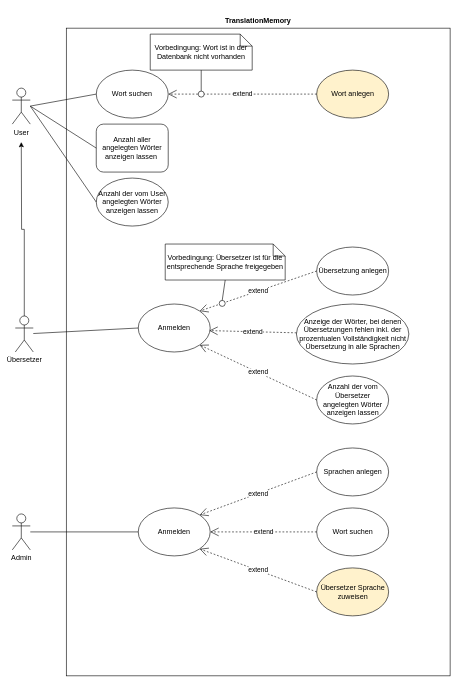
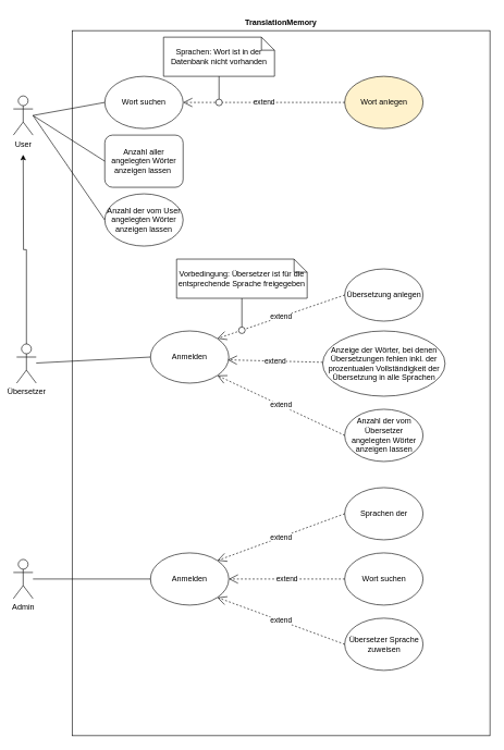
- <mxCell id="13" value="Vorbedingung: Wort ist in der Datenbank nicht vorhanden" style="shape=note;size=20;whiteSpace=wrap;html=1;" parent="1" vertex="1"><mxGeometry x="250" y="56" width="170" height="60" as="geometry" /></mxCell>
+ <mxCell id="13" value="Sprachen: Wort ist in der Datenbank nicht vorhanden" style="shape=note;size=20;whiteSpace=wrap;html=1;" parent="1" vertex="1"><mxGeometry x="250" y="56" width="170" height="60" as="geometry" /></mxCell>
- <mxCell id="26" value="Vorbedingung: Übersetzer ist für die entsprechende Sprache freigegeben" style="shape=note;size=20;whiteSpace=wrap;html=1;" parent="1" vertex="1"><mxGeometry x="275" y="406" width="200" height="60" as="geometry" /></mxCell>
+ <mxCell id="26" value="Vorbedingung: Übersetzer ist für die entsprechende Sprache freigegeben" style="shape=note;size=20;whiteSpace=wrap;html=1;" parent="1" vertex="1"><mxGeometry x="270" y="396" width="200" height="60" as="geometry" /></mxCell>
- <mxCell id="21" value="Anzeige der Wörter, bei denen Übersetzungen fehlen inkl. der prozentualen Vollständigkeit nicht Übersetzung in alle Sprachen" style="ellipse;whiteSpace=wrap;html=1;" parent="1" vertex="1"><mxGeometry x="493.75" y="506" width="187.5" height="100" as="geometry" /></mxCell>
+ <mxCell id="21" value="Anzeige der Wörter, bei denen Übersetzungen fehlen inkl. der prozentualen Vollständigkeit der Übersetzung in alle Sprachen" style="ellipse;whiteSpace=wrap;html=1;" parent="1" vertex="1"><mxGeometry x="493.75" y="506" width="187.5" height="100" as="geometry" /></mxCell>
- <mxCell id="32" value="Sprachen anlegen" style="ellipse;whiteSpace=wrap;html=1;" parent="1" vertex="1"><mxGeometry x="527.5" y="746" width="120" height="80" as="geometry" /></mxCell>
+ <mxCell id="32" value="Sprachen der" style="ellipse;whiteSpace=wrap;html=1;" parent="1" vertex="1"><mxGeometry x="527.5" y="746" width="120" height="80" as="geometry" /></mxCell>
- <mxCell id="36" value="Übersetzer Sprache zuweisen" style="ellipse;whiteSpace=wrap;html=1;fillColor=#fff2cc;" parent="1" vertex="1"><mxGeometry x="527.5" y="946" width="120" height="80" as="geometry" /></mxCell>
+ <mxCell id="36" value="Übersetzer Sprache zuweisen" style="ellipse;whiteSpace=wrap;html=1;" parent="1" vertex="1"><mxGeometry x="527.5" y="946" width="120" height="80" as="geometry" /></mxCell>
